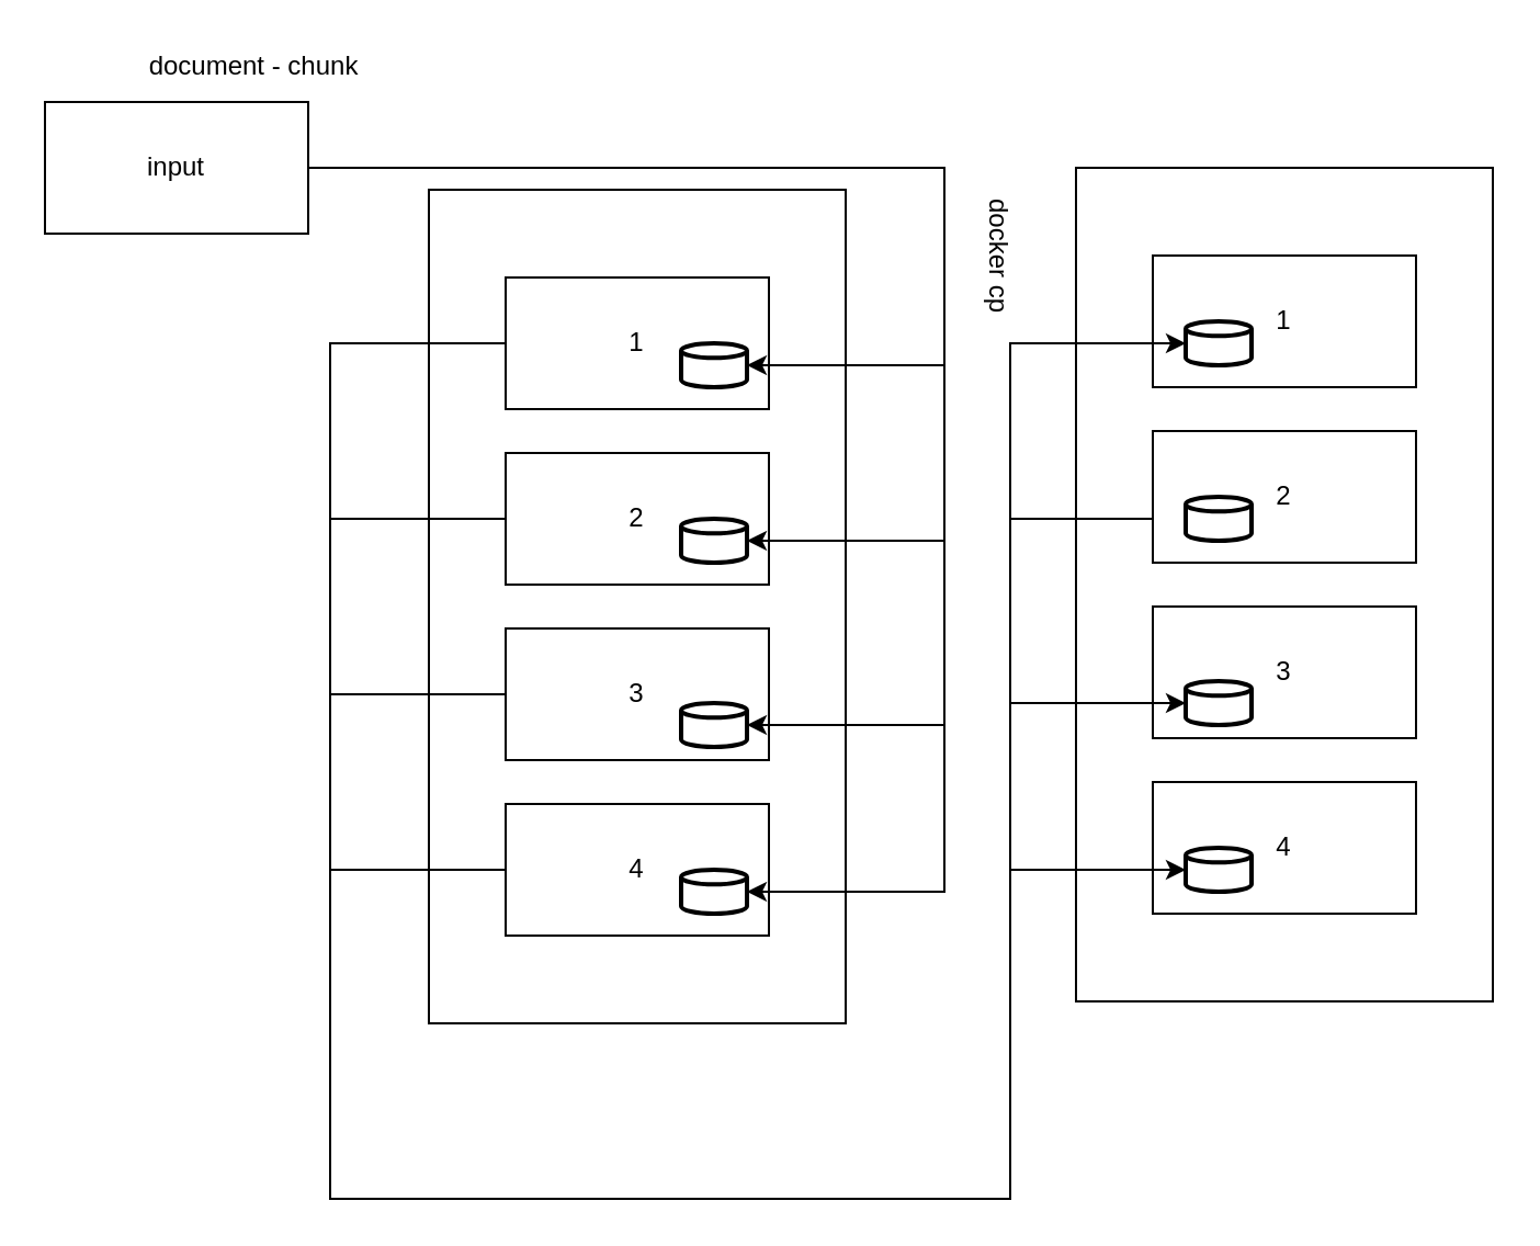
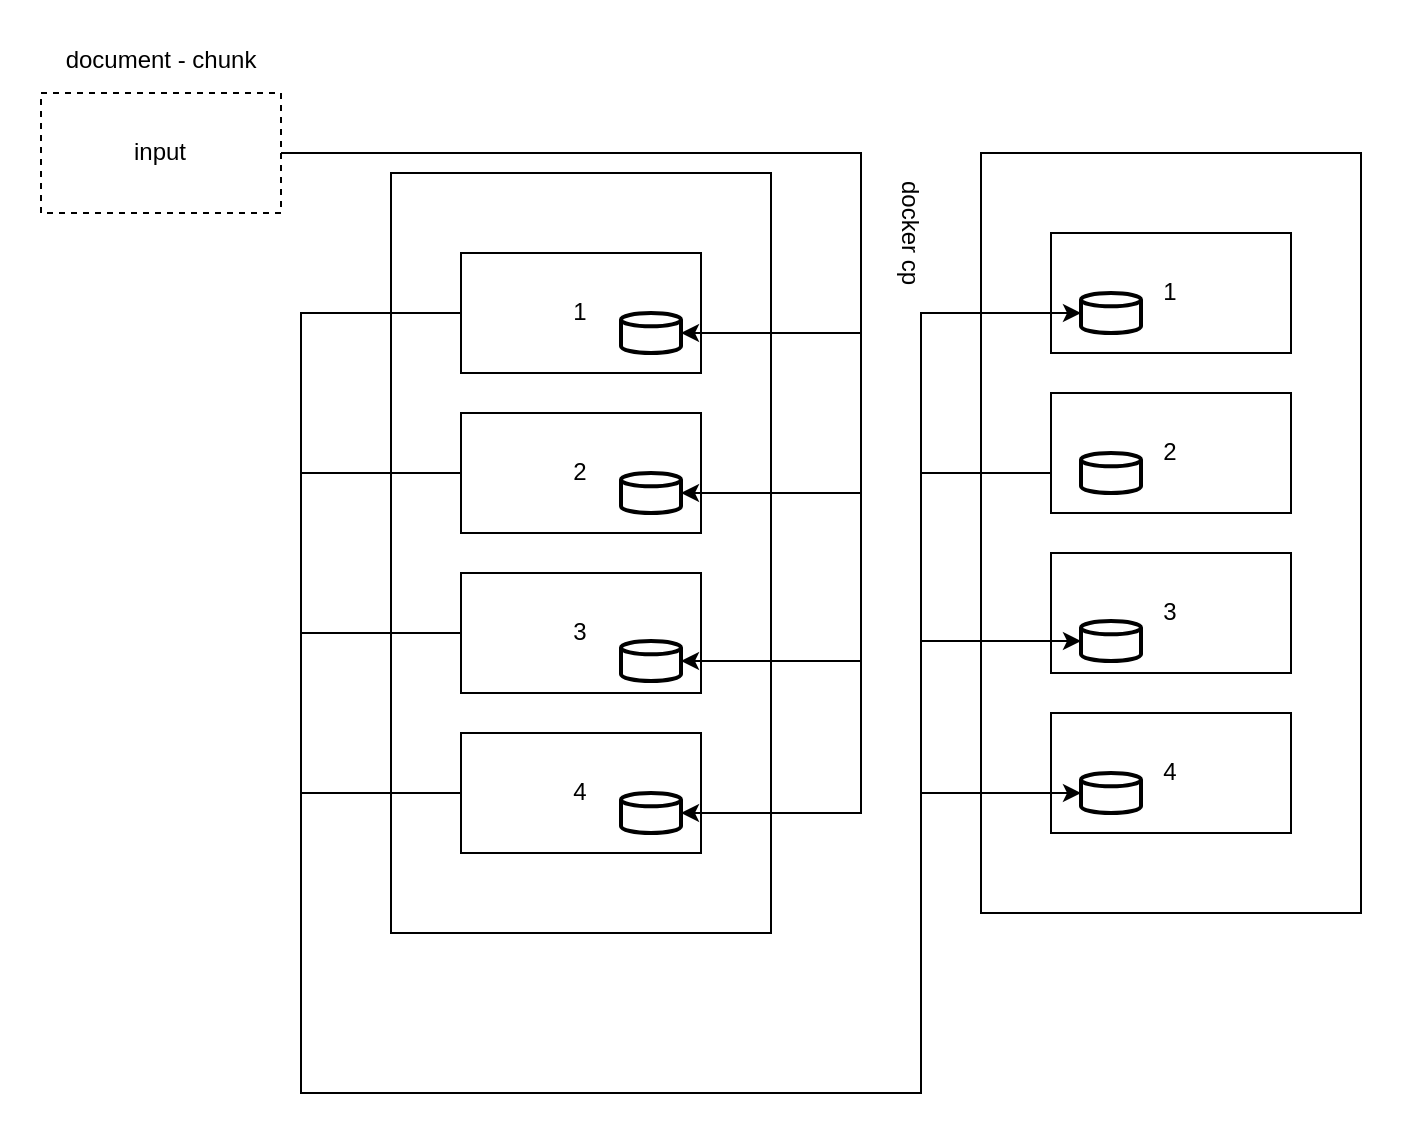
- <mxCell id="13" value="document - chunk" style="text;html=1;align=center;verticalAlign=middle;resizable=0;points=[];autosize=1;" vertex="1" parent="1"><mxGeometry x="60" y="20" width="110" height="20" as="geometry" /></mxCell>
+ <mxCell id="13" value="document - chunk" style="text;html=1;align=center;verticalAlign=middle;resizable=0;points=[];autosize=1;" vertex="1" parent="1"><mxGeometry x="25" y="20" width="110" height="20" as="geometry" /></mxCell>
- <mxCell id="3" value="input" style="rounded=0;whiteSpace=wrap;html=1;" vertex="1" parent="1"><mxGeometry x="20" y="46" width="120" height="60" as="geometry" /></mxCell>
+ <mxCell id="3" value="input" style="rounded=0;whiteSpace=wrap;html=1;dashed=1;" vertex="1" parent="1"><mxGeometry x="20" y="46" width="120" height="60" as="geometry" /></mxCell>
